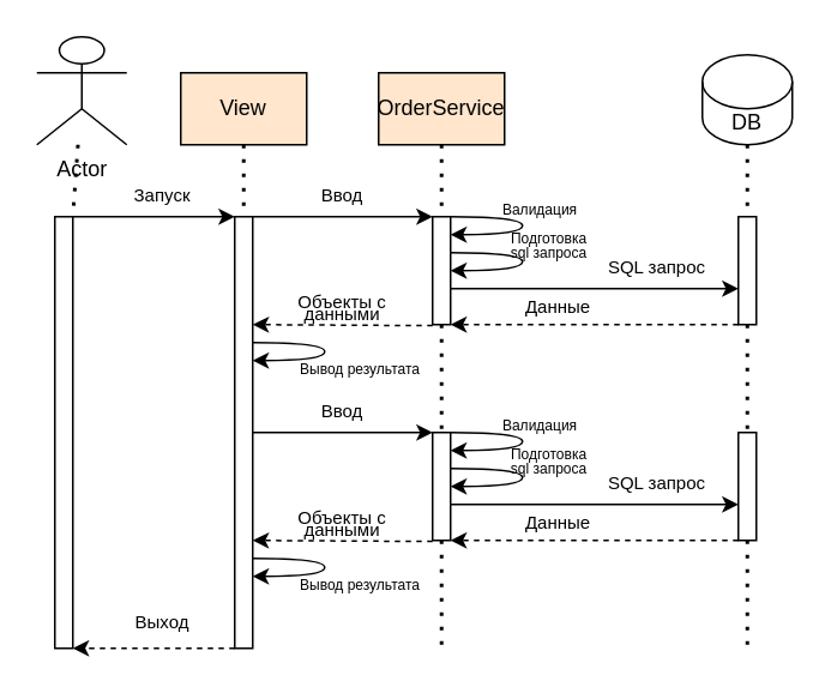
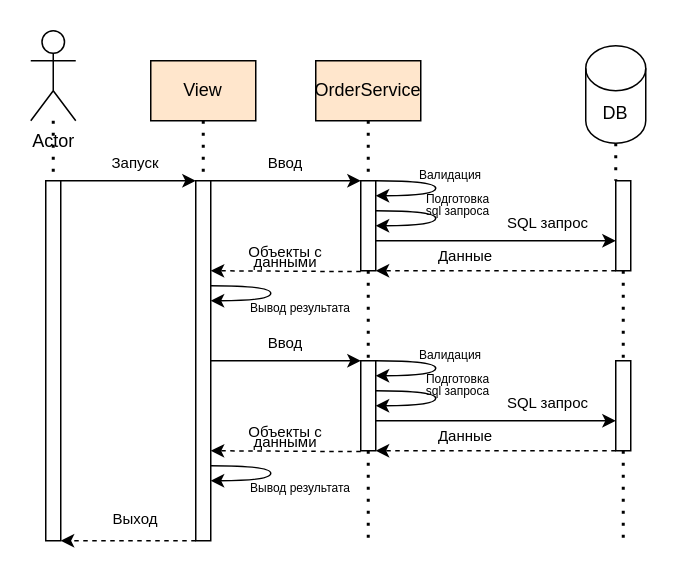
- <mxCell id="2" value="Actor" style="shape=umlActor;verticalLabelPosition=bottom;verticalAlign=top;html=1;outlineConnect=0;" vertex="1" parent="1"><mxGeometry x="20" y="20" width="50" height="60" as="geometry" /></mxCell>
+ <mxCell id="2" value="Actor" style="shape=umlActor;verticalLabelPosition=bottom;verticalAlign=top;html=1;outlineConnect=0;" vertex="1" parent="1"><mxGeometry x="20" y="20" width="30" height="60" as="geometry" /></mxCell>
- <mxCell id="14" value="DB" style="shape=cylinder3;whiteSpace=wrap;html=1;boundedLbl=1;backgroundOutline=1;size=15;" vertex="1" parent="1"><mxGeometry x="390" y="30" width="50" height="50" as="geometry" /></mxCell>
+ <mxCell id="14" value="DB" style="shape=cylinder3;whiteSpace=wrap;html=1;boundedLbl=1;backgroundOutline=1;size=15;" vertex="1" parent="1"><mxGeometry x="390" y="30" width="40" height="65" as="geometry" /></mxCell>
